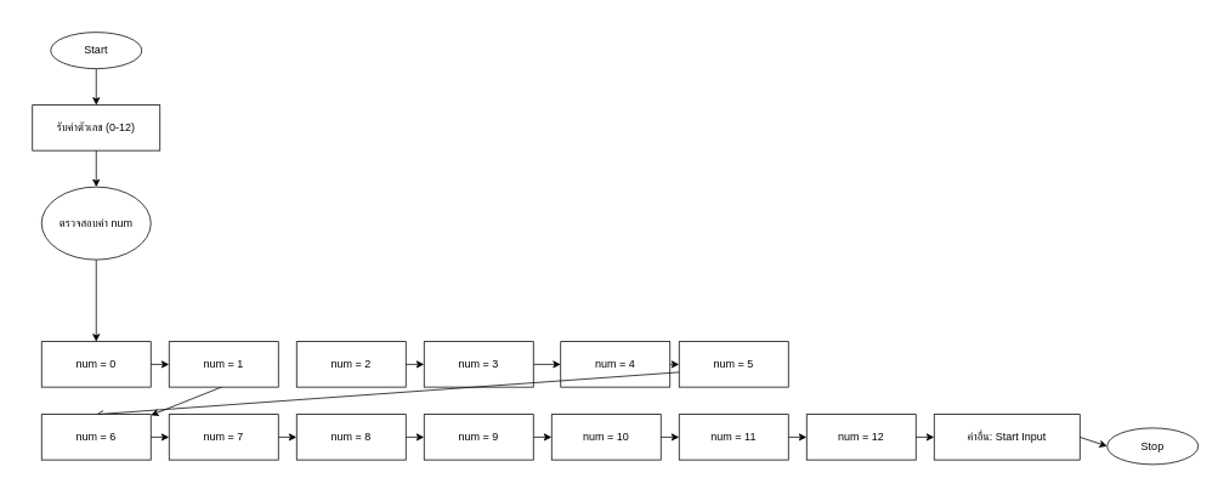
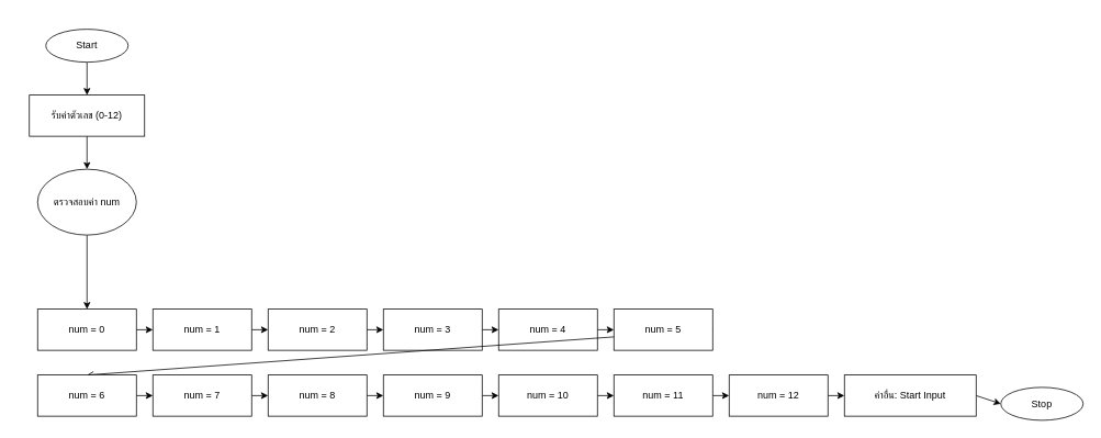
- <mxCell id="17" value="num = 4" style="parallelogram;whiteSpace=wrap;html=1;" parent="1" vertex="1"><mxGeometry x="600" y="360" width="120" height="50" as="geometry" /></mxCell>
+ <mxCell id="17" value="num = 4" style="parallelogram;whiteSpace=wrap;html=1;" parent="1" vertex="1"><mxGeometry x="590" y="360" width="120" height="50" as="geometry" /></mxCell>
- <mxCell id="10" style="edgeStyle=none;html=1;exitX=1;exitY=0.5;exitDx=0;exitDy=0;" parent="1" source="11" target="21" edge="1"><mxGeometry relative="1" as="geometry" /></mxCell>
+ <mxCell id="10" style="edgeStyle=none;html=1;exitX=1;exitY=0.5;exitDx=0;exitDy=0;entryX=0;entryY=0.5;entryDx=0;entryDy=0;" parent="1" source="11" target="13" edge="1"><mxGeometry relative="1" as="geometry" /></mxCell>
